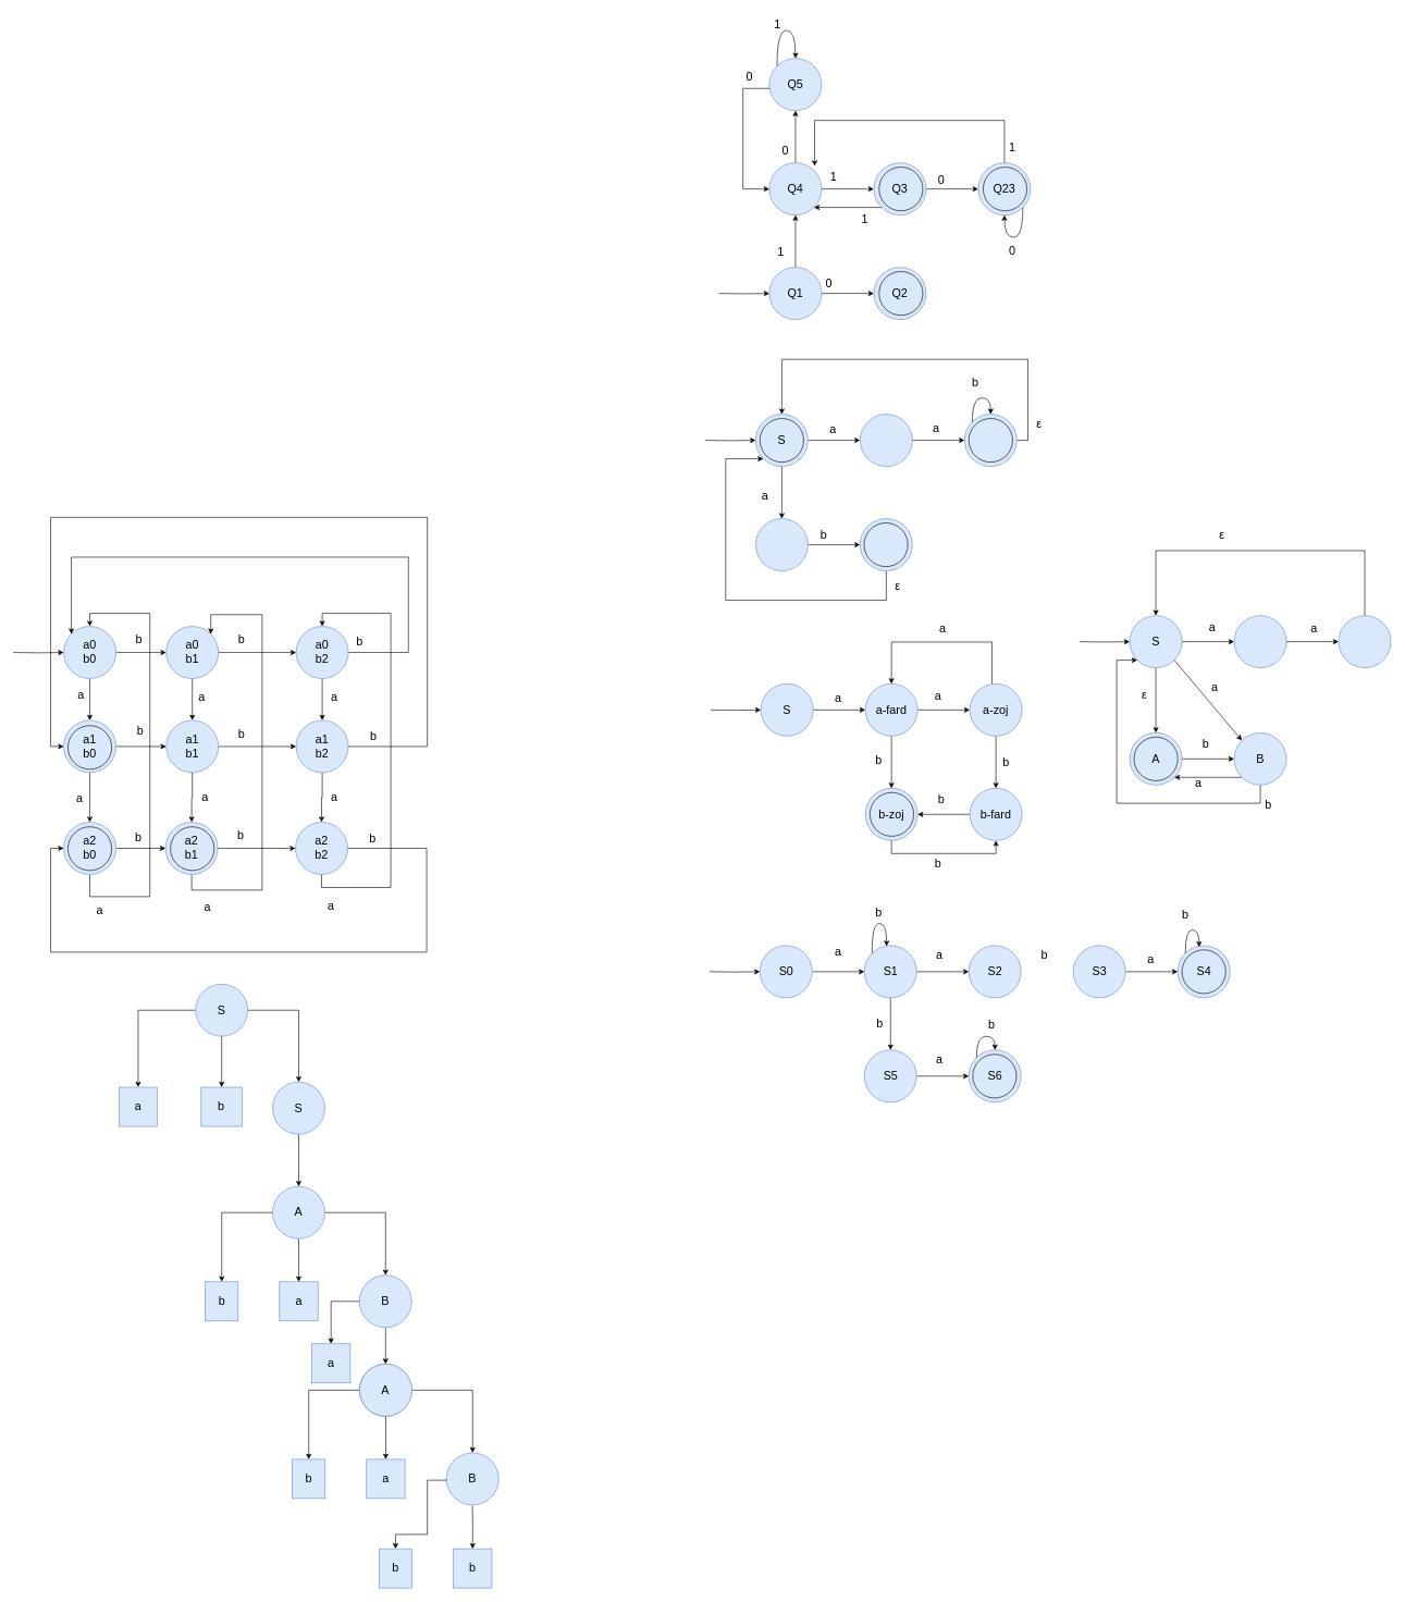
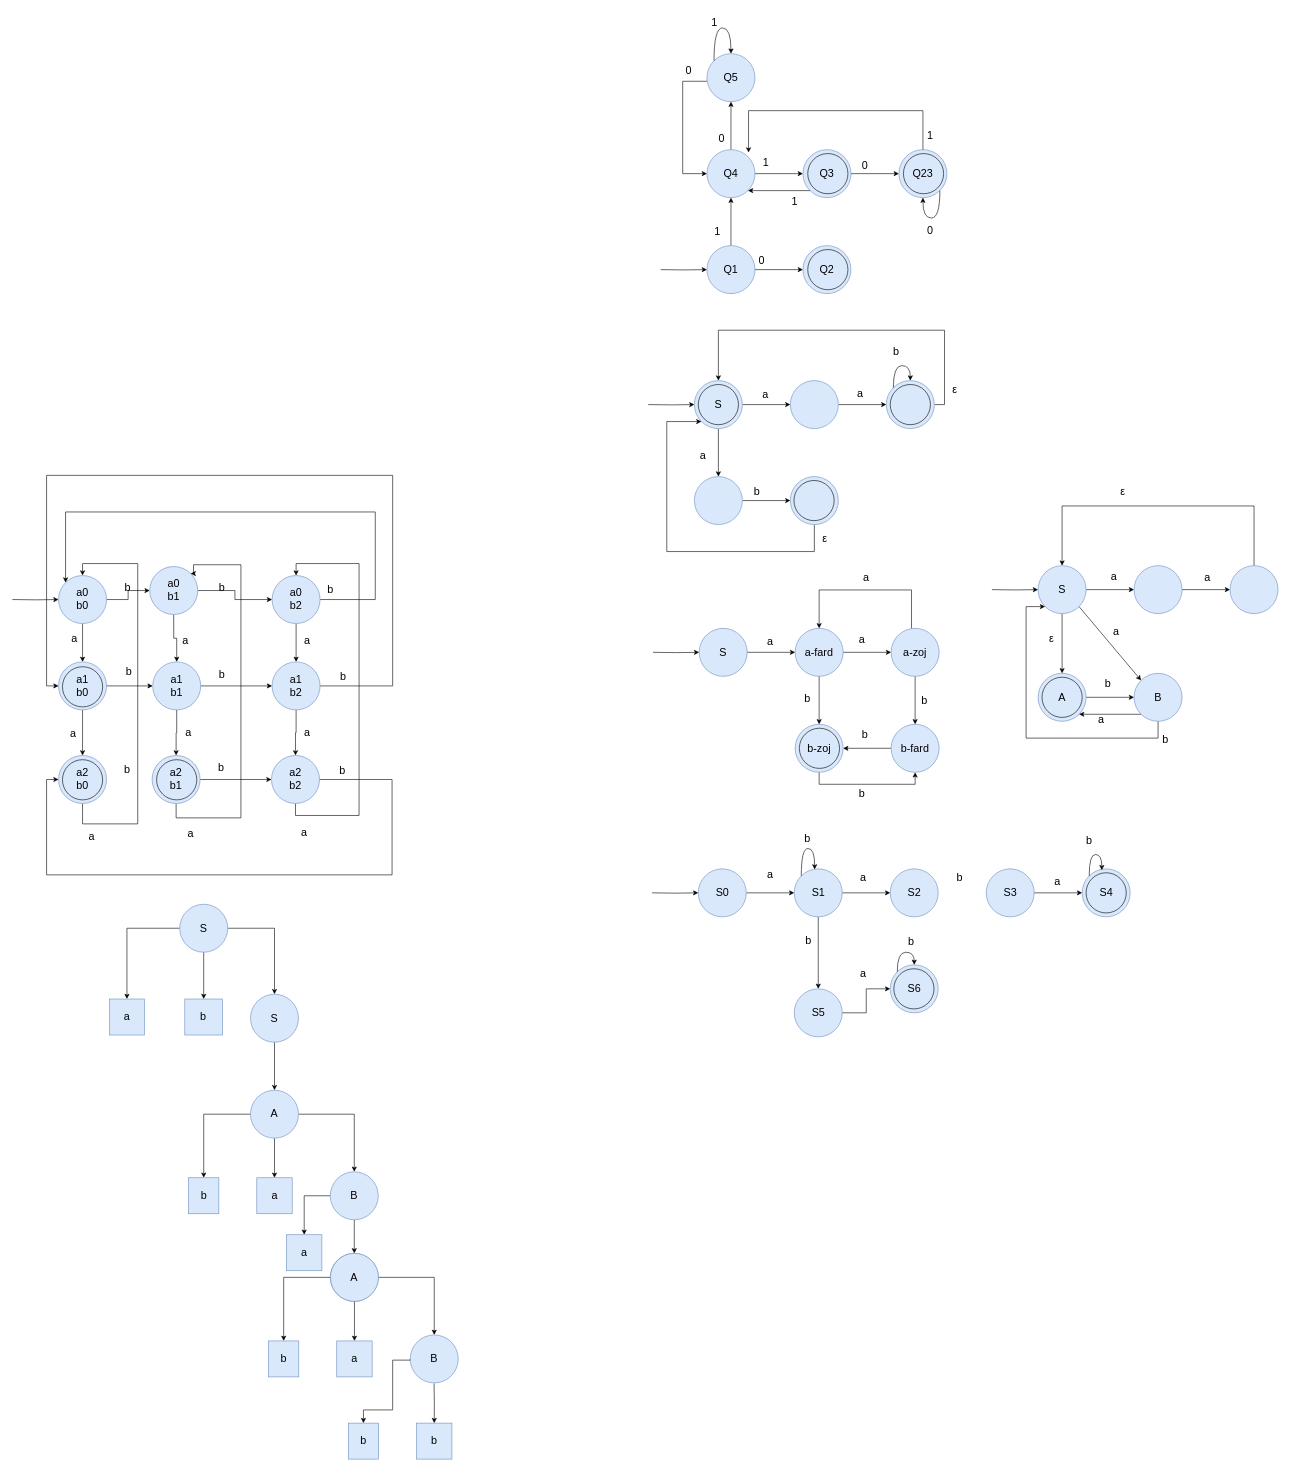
- <mxCell id="109" value="a0&lt;div&gt;b1&lt;/div&gt;" style="ellipse;whiteSpace=wrap;html=1;fontSize=18;fillColor=#dae8fc;strokeColor=#6c8ebf;hachureGap=4;rounded=0;" vertex="1" parent="1"><mxGeometry x="253.97" y="959" width="80" height="80" as="geometry" /></mxCell>
+ <mxCell id="109" value="a0&lt;div&gt;b1&lt;/div&gt;" style="ellipse;whiteSpace=wrap;html=1;fontSize=18;fillColor=#dae8fc;strokeColor=#6c8ebf;hachureGap=4;rounded=0;" vertex="1" parent="1"><mxGeometry x="248.97" y="944" width="80" height="80" as="geometry" /></mxCell>
- <mxCell id="142" style="edgeStyle=orthogonalEdgeStyle;rounded=0;orthogonalLoop=1;jettySize=auto;html=1;entryX=0;entryY=0.5;entryDx=0;entryDy=0;fontFamily=Helvetica;fontSize=18;fontColor=default;autosize=1;resizable=0;" edge="1" parent="1" source="144" target="126"><mxGeometry relative="1" as="geometry" /></mxCell>
- <mxCell id="95" value="S5" style="ellipse;whiteSpace=wrap;html=1;aspect=fixed;hachureGap=4;fillColor=#dae8fc;strokeColor=#6c8ebf;rounded=0;fontSize=18;" vertex="1" parent="1"><mxGeometry x="1323.5" y="1608" width="80" height="80" as="geometry" /></mxCell>
+ <mxCell id="95" value="S5" style="ellipse;whiteSpace=wrap;html=1;aspect=fixed;hachureGap=4;fillColor=#dae8fc;strokeColor=#6c8ebf;rounded=0;fontSize=18;" vertex="1" parent="1"><mxGeometry x="1323.5" y="1648" width="80" height="80" as="geometry" /></mxCell>
